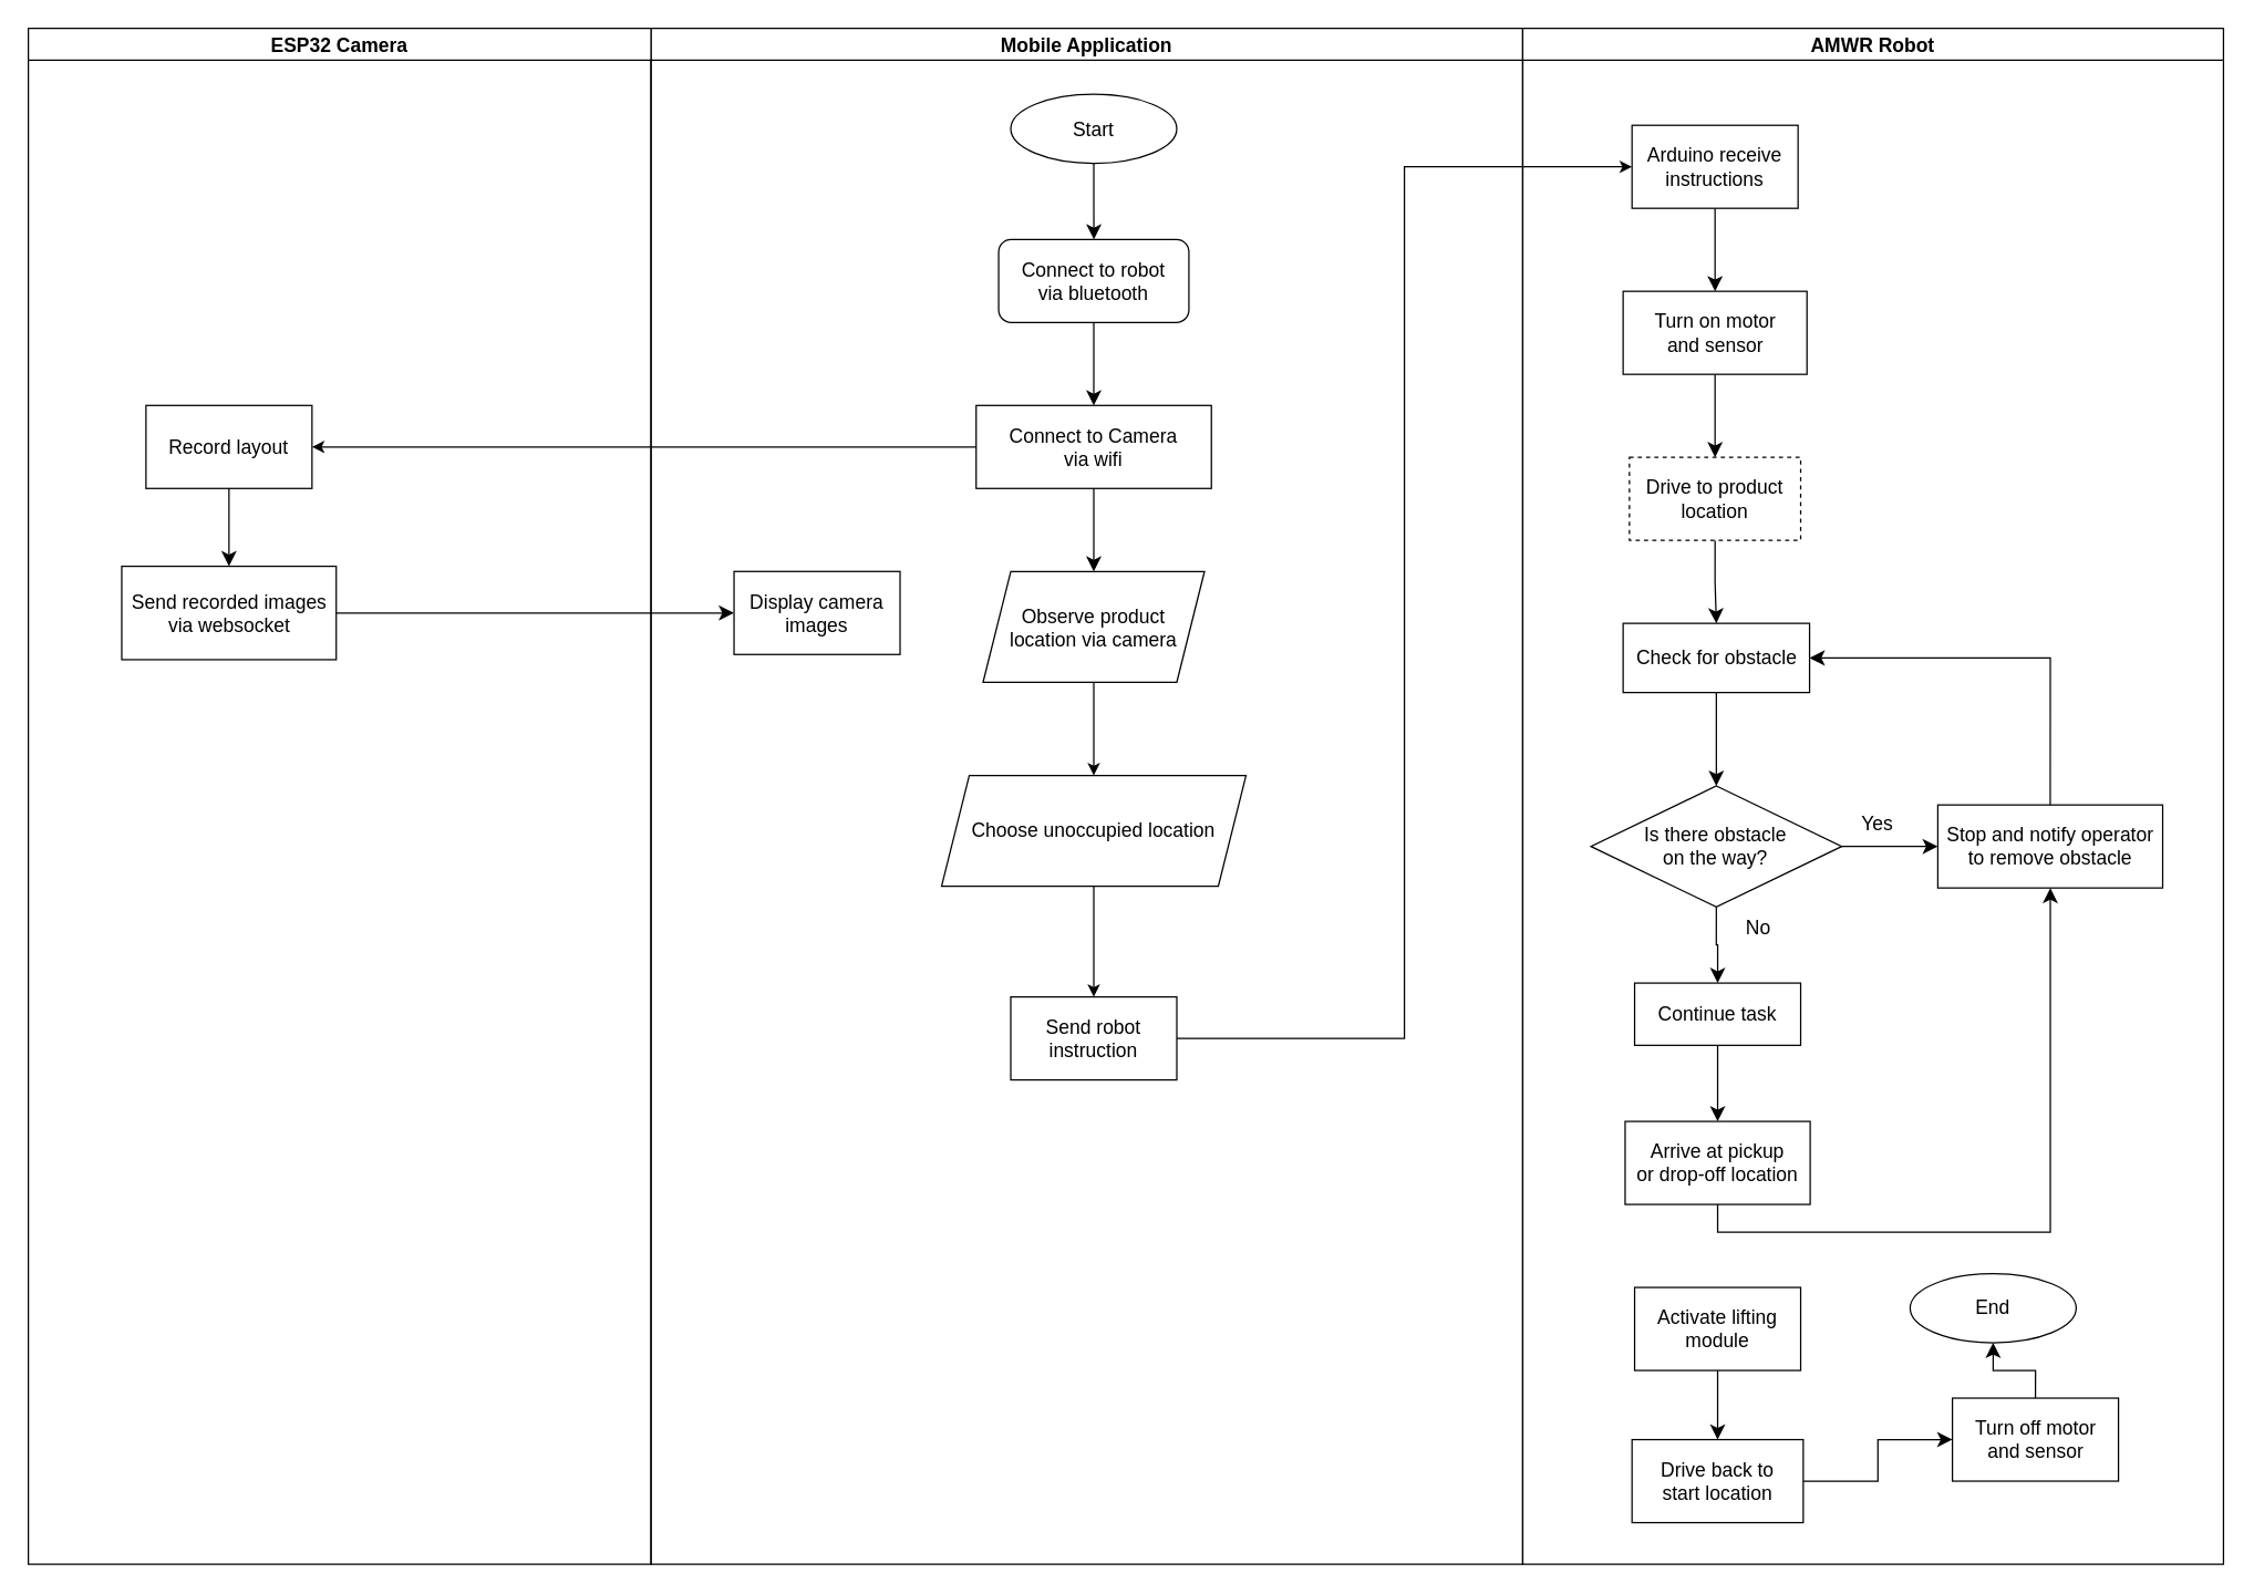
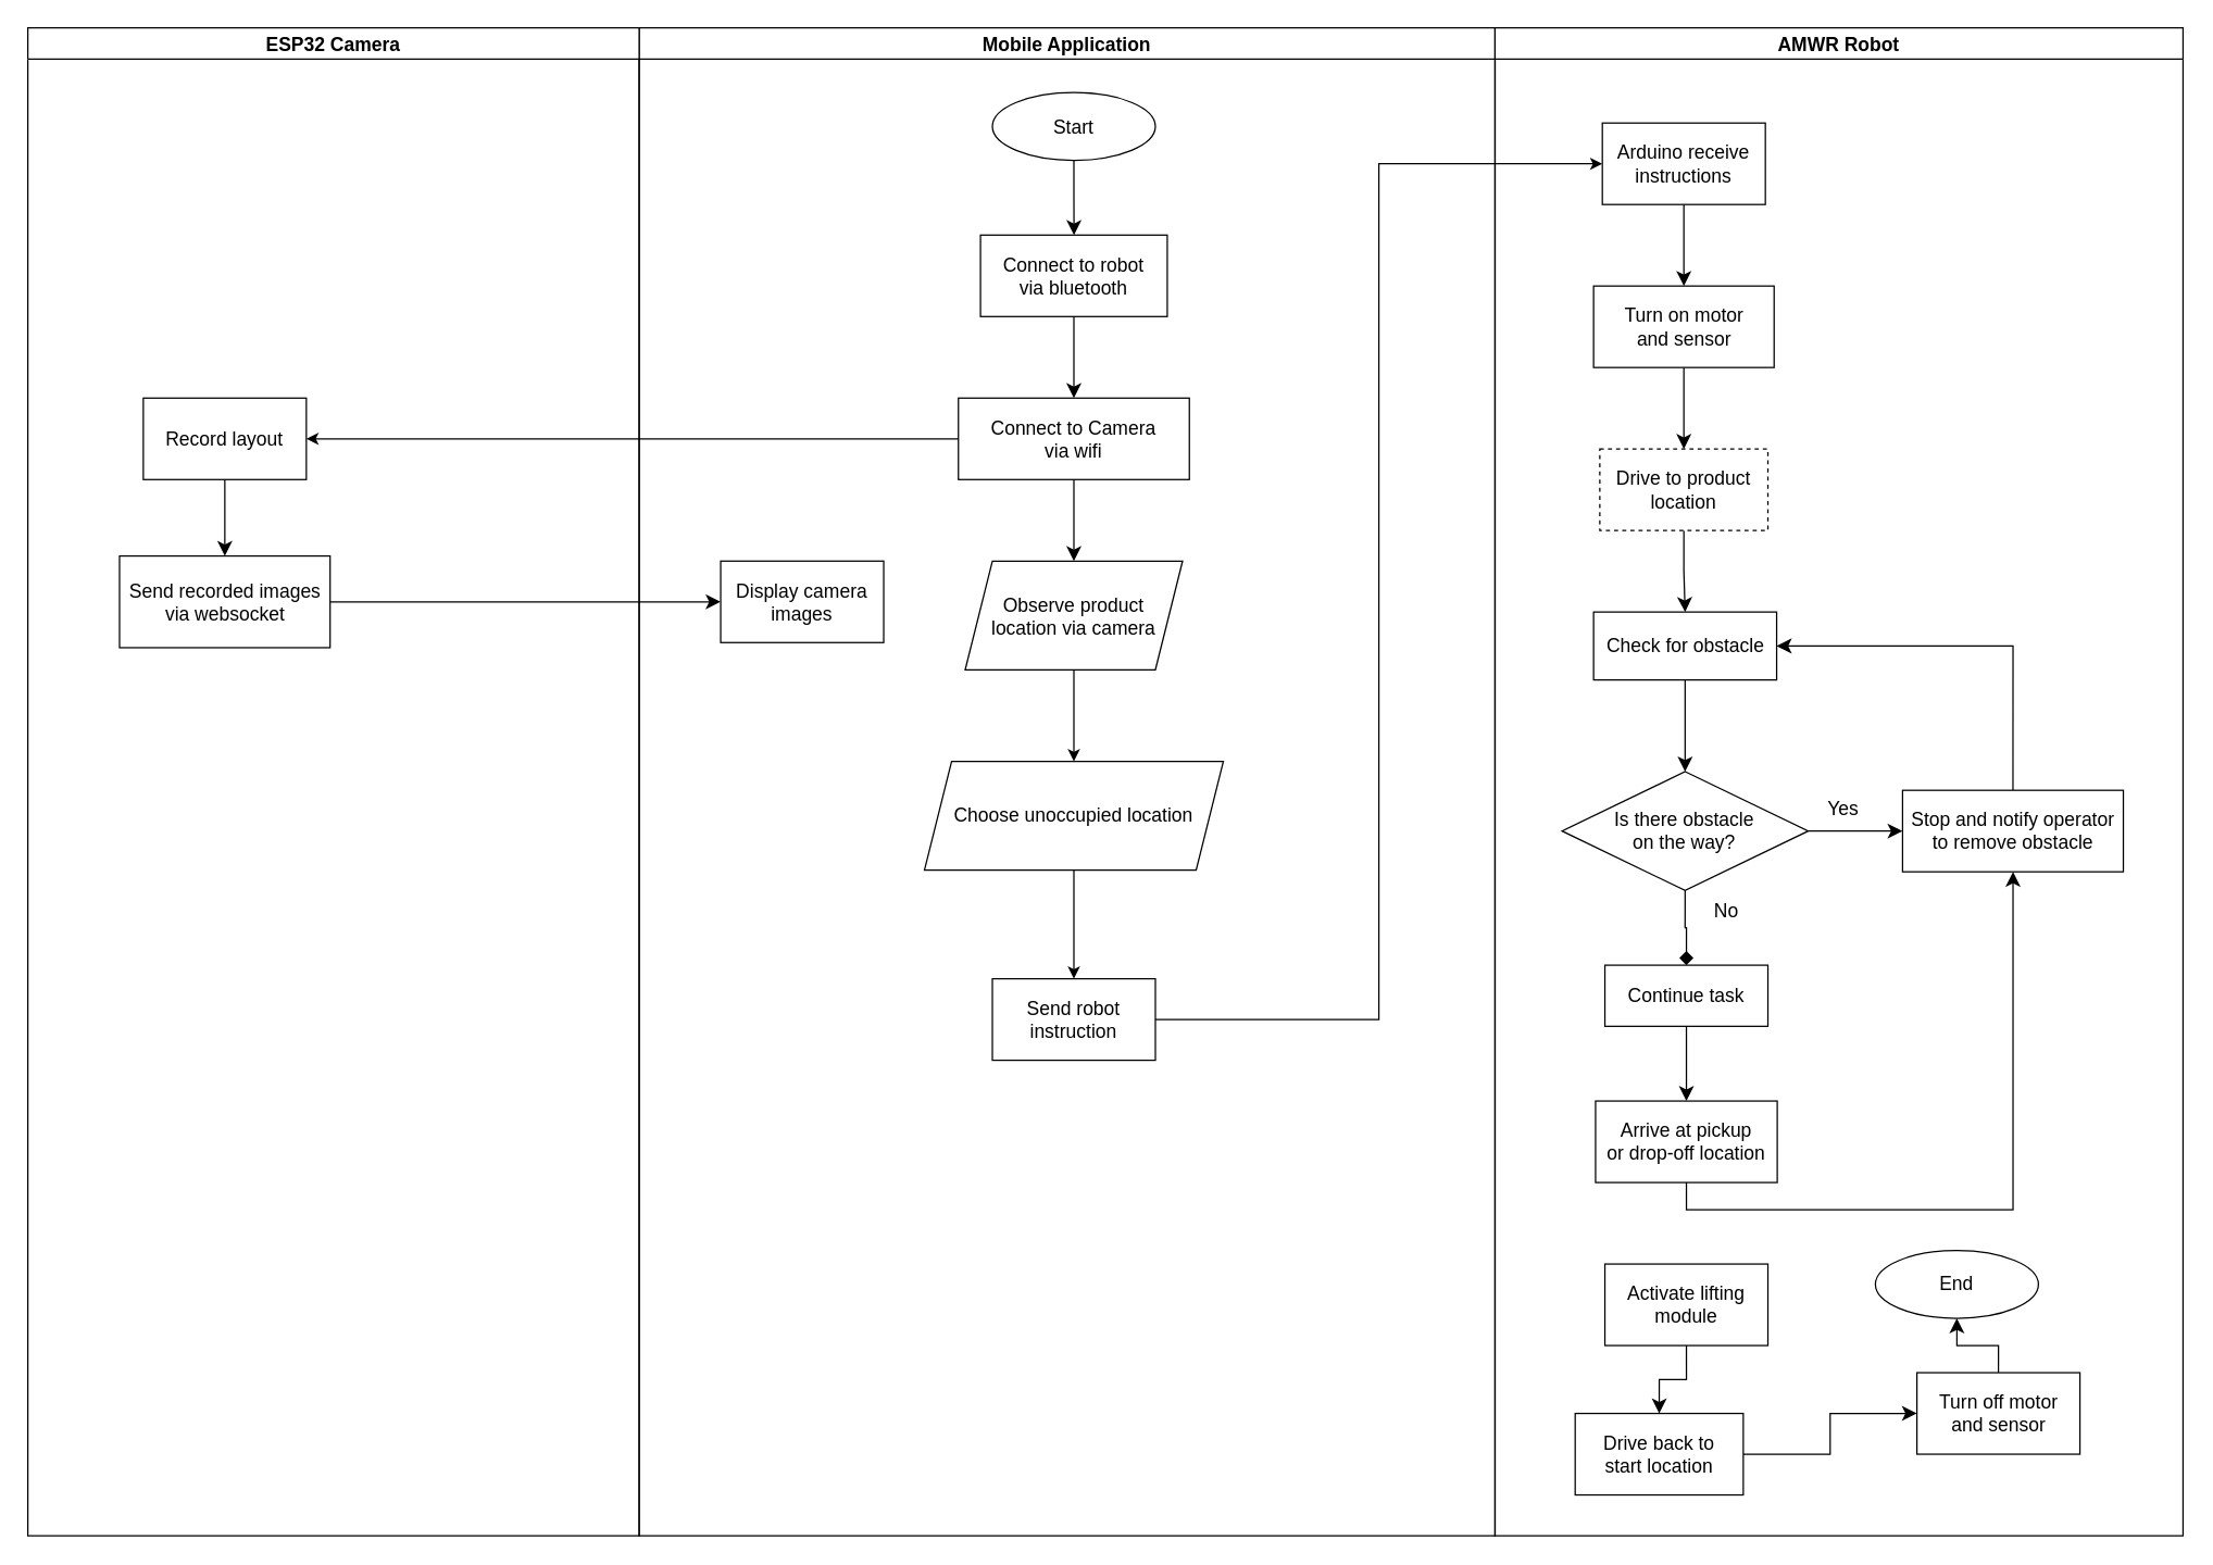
- <mxCell id="14" value="&lt;div&gt;Connect to robot &lt;br&gt;&lt;/div&gt;&lt;div&gt;via bluetooth&lt;br&gt;&lt;/div&gt;" style="whiteSpace=wrap;html=1;fontSize=14;rounded=1;" parent="4" vertex="1"><mxGeometry x="251.25" y="152.5" width="137.5" height="60" as="geometry" /></mxCell>
+ <mxCell id="14" value="&lt;div&gt;Connect to robot &lt;br&gt;&lt;/div&gt;&lt;div&gt;via bluetooth&lt;br&gt;&lt;/div&gt;" style="whiteSpace=wrap;html=1;fontSize=14;" parent="4" vertex="1"><mxGeometry x="251.25" y="152.5" width="137.5" height="60" as="geometry" /></mxCell>
- <mxCell id="27" style="edgeStyle=orthogonalEdgeStyle;rounded=0;orthogonalLoop=1;jettySize=auto;html=1;exitX=0.5;exitY=1;exitDx=0;exitDy=0;entryX=0.5;entryY=0;entryDx=0;entryDy=0;fontSize=14;startArrow=none;startFill=0;endArrow=classic;endFill=1;endSize=8;" parent="17" source="28" target="34" edge="1"><mxGeometry relative="1" as="geometry" /></mxCell>
+ <mxCell id="27" style="edgeStyle=orthogonalEdgeStyle;rounded=0;orthogonalLoop=1;jettySize=auto;html=1;exitX=0.5;exitY=1;exitDx=0;exitDy=0;entryX=0.5;entryY=0;entryDx=0;entryDy=0;fontSize=14;startArrow=none;startFill=0;endArrow=diamond;endFill=1;endSize=8;" parent="17" source="28" target="34" edge="1"><mxGeometry relative="1" as="geometry" /></mxCell>
- <mxCell id="40" value="&lt;div&gt;Drive back to &lt;br&gt;&lt;/div&gt;&lt;div&gt;start location&lt;/div&gt;" style="whiteSpace=wrap;html=1;fontSize=14;" parent="17" vertex="1"><mxGeometry x="79.0" y="1020" width="123.75" height="60" as="geometry" /></mxCell>
+ <mxCell id="40" value="&lt;div&gt;Drive back to &lt;br&gt;&lt;/div&gt;&lt;div&gt;start location&lt;/div&gt;" style="whiteSpace=wrap;html=1;fontSize=14;" parent="17" vertex="1"><mxGeometry x="59" y="1020" width="123.75" height="60" as="geometry" /></mxCell>
